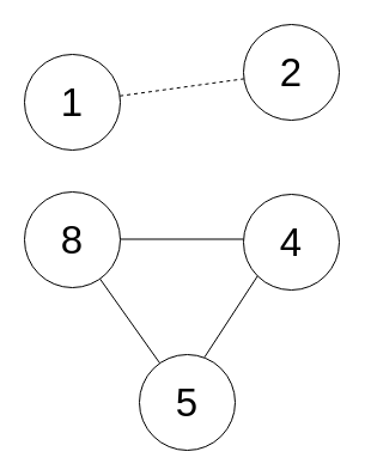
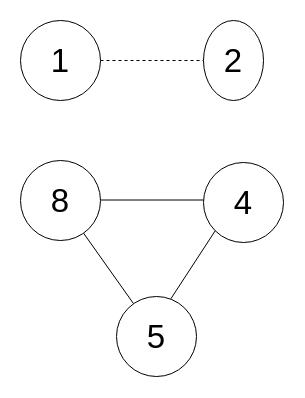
- <mxCell id="3" value="2" style="ellipse;whiteSpace=wrap;html=1;aspect=fixed;fontSize=33;" vertex="1" parent="1"><mxGeometry x="203" y="20" width="80" height="80" as="geometry" /></mxCell>
+ <mxCell id="3" value="2" style="ellipse;whiteSpace=wrap;html=1;aspect=fixed;fontSize=33;" vertex="1" parent="1"><mxGeometry x="203" y="20" width="60" height="80" as="geometry" /></mxCell>
- <mxCell id="2" value="1" style="ellipse;whiteSpace=wrap;html=1;aspect=fixed;fontSize=33;" vertex="1" parent="1"><mxGeometry x="20" y="45" width="80" height="80" as="geometry" /></mxCell>
+ <mxCell id="2" value="1" style="ellipse;whiteSpace=wrap;html=1;aspect=fixed;fontSize=33;" vertex="1" parent="1"><mxGeometry x="20" y="20" width="80" height="80" as="geometry" /></mxCell>
